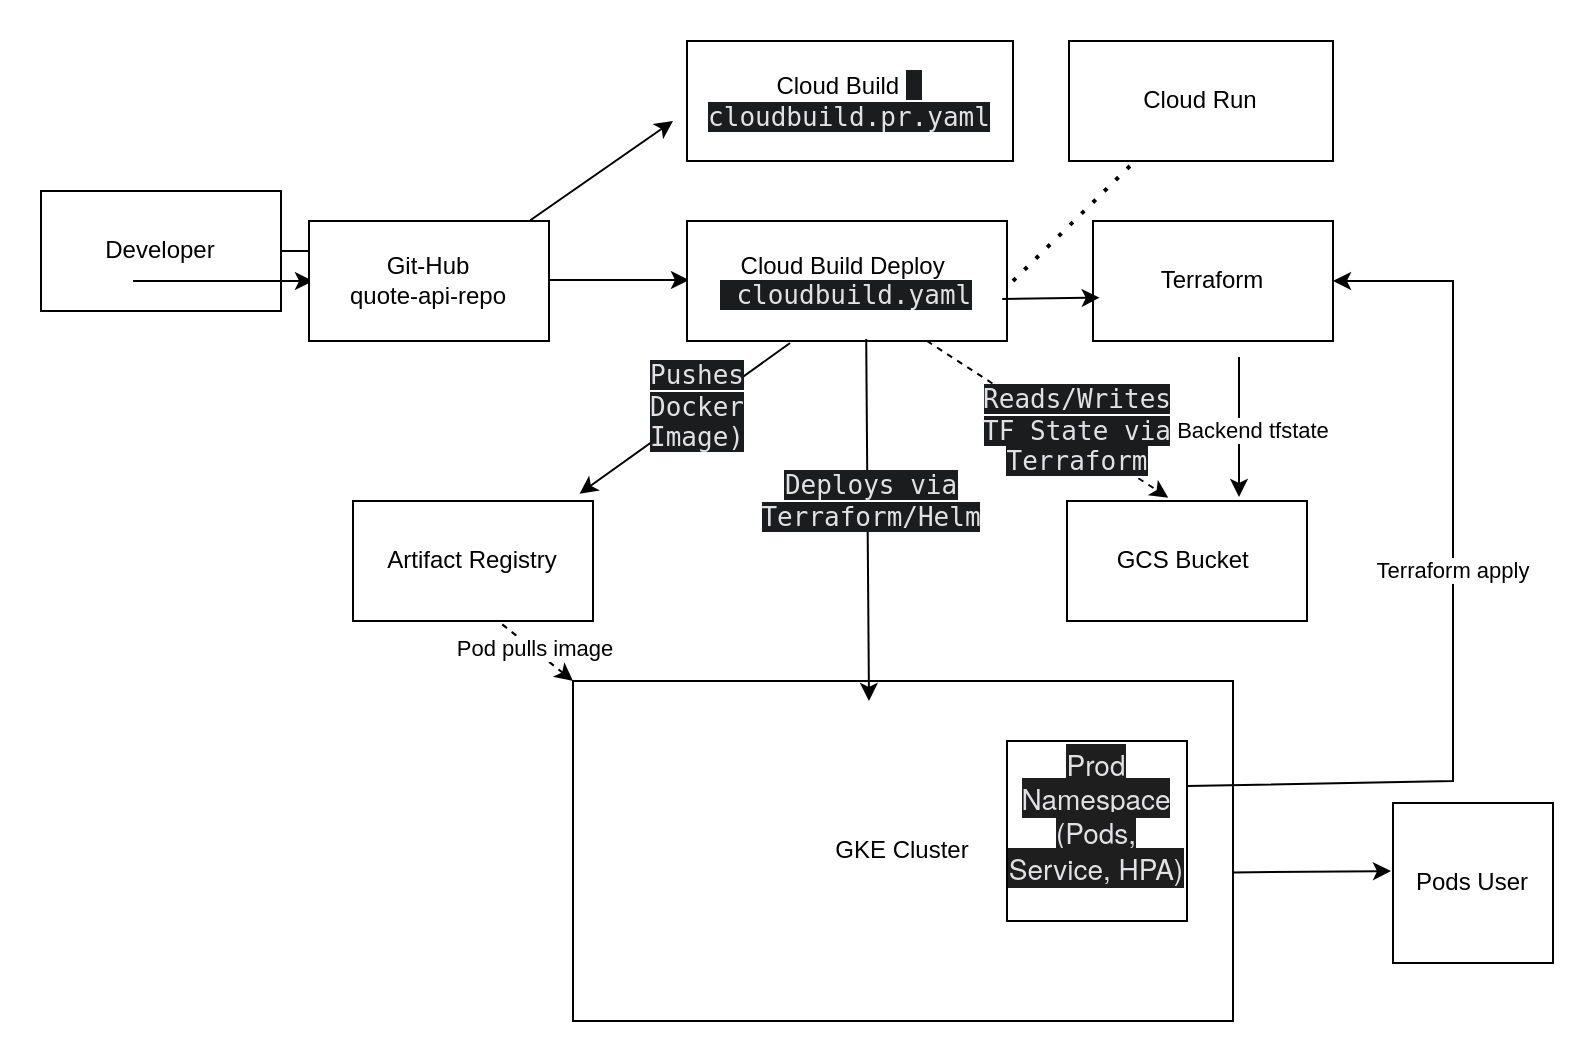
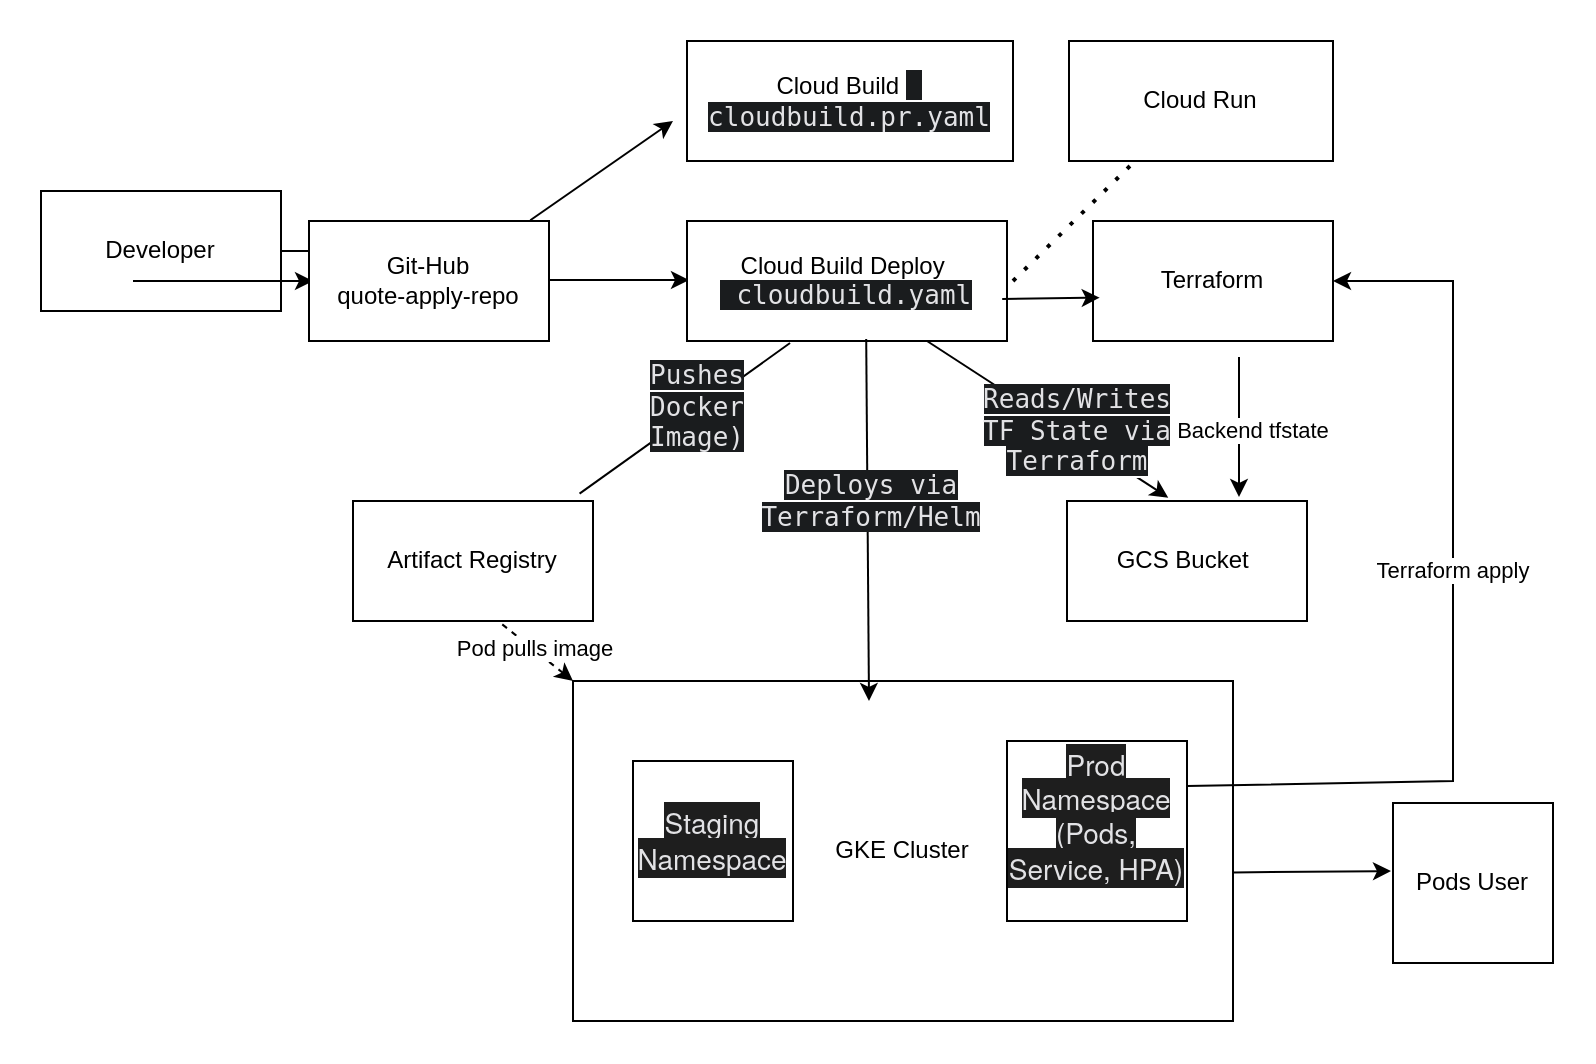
- <mxCell id="5" value="Git-Hub&lt;div&gt;quote-api-repo&lt;/div&gt;" style="rounded=0;whiteSpace=wrap;html=1;" vertex="1" parent="1"><mxGeometry x="154" y="110" width="120" height="60" as="geometry" /></mxCell>
+ <mxCell id="5" value="Git-Hub&lt;div&gt;quote-apply-repo&lt;/div&gt;" style="rounded=0;whiteSpace=wrap;html=1;" vertex="1" parent="1"><mxGeometry x="154" y="110" width="120" height="60" as="geometry" /></mxCell>
- <mxCell id="15" value="" style="endArrow=classic;html=1;rounded=0;entryX=0.422;entryY=-0.028;entryDx=0;entryDy=0;entryPerimeter=0;exitX=0.75;exitY=1;exitDx=0;exitDy=0;dashed=1;" edge="1" parent="1" source="7" target="10"><mxGeometry width="50" height="50" relative="1" as="geometry"><mxPoint x="426" y="230" as="sourcePoint" /><mxPoint x="476" y="180" as="targetPoint" /><Array as="points" /></mxGeometry></mxCell>
+ <mxCell id="15" value="" style="endArrow=classic;html=1;rounded=0;entryX=0.422;entryY=-0.028;entryDx=0;entryDy=0;entryPerimeter=0;exitX=0.75;exitY=1;exitDx=0;exitDy=0;" edge="1" parent="1" source="7" target="10"><mxGeometry width="50" height="50" relative="1" as="geometry"><mxPoint x="426" y="230" as="sourcePoint" /><mxPoint x="476" y="180" as="targetPoint" /><Array as="points" /></mxGeometry></mxCell>
- <mxCell id="11" value="" style="endArrow=classic;html=1;rounded=0;entryX=0.944;entryY=-0.061;entryDx=0;entryDy=0;entryPerimeter=0;exitX=0.322;exitY=1.017;exitDx=0;exitDy=0;exitPerimeter=0;" edge="1" parent="1" source="7" target="8"><mxGeometry width="50" height="50" relative="1" as="geometry"><mxPoint x="336" y="220" as="sourcePoint" /><mxPoint x="386" y="170" as="targetPoint" /></mxGeometry></mxCell>
+ <mxCell id="11" value="" style="endArrow=none;html=1;rounded=0;entryX=0.944;entryY=-0.061;entryDx=0;entryDy=0;entryPerimeter=0;exitX=0.322;exitY=1.017;exitDx=0;exitDy=0;exitPerimeter=0;" edge="1" parent="1" source="7" target="8"><mxGeometry width="50" height="50" relative="1" as="geometry"><mxPoint x="336" y="220" as="sourcePoint" /><mxPoint x="386" y="170" as="targetPoint" /></mxGeometry></mxCell>
+ <mxCell id="17" value="&lt;span style=&quot;color: rgb(226, 226, 229); font-family: &amp;quot;Google Sans Text&amp;quot;, &amp;quot;Helvetica Neue&amp;quot;, sans-serif; font-size: 14px; text-align: left; background-color: rgb(30, 30, 30);&quot;&gt;Staging Namespace&lt;/span&gt;" style="whiteSpace=wrap;html=1;aspect=fixed;" vertex="1" parent="1"><mxGeometry x="316" y="380" width="80" height="80" as="geometry" /></mxCell>
